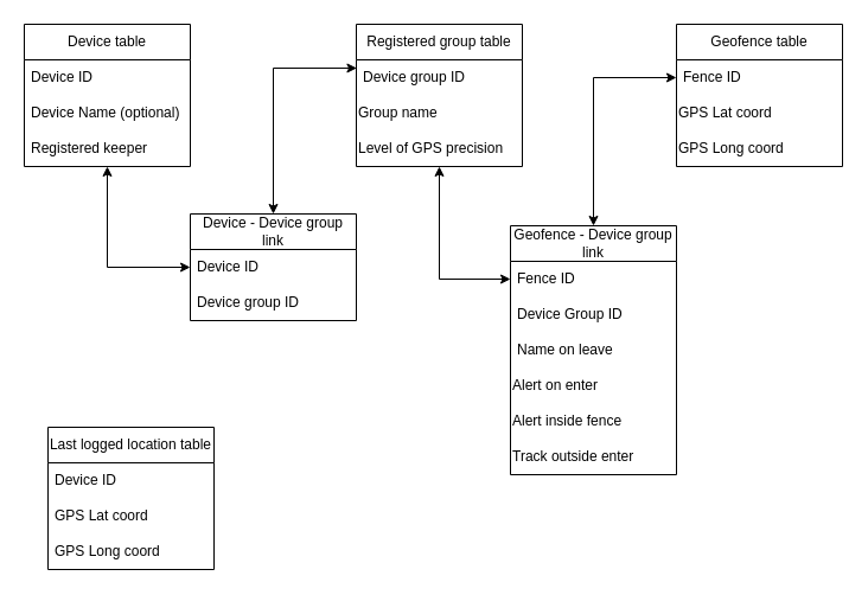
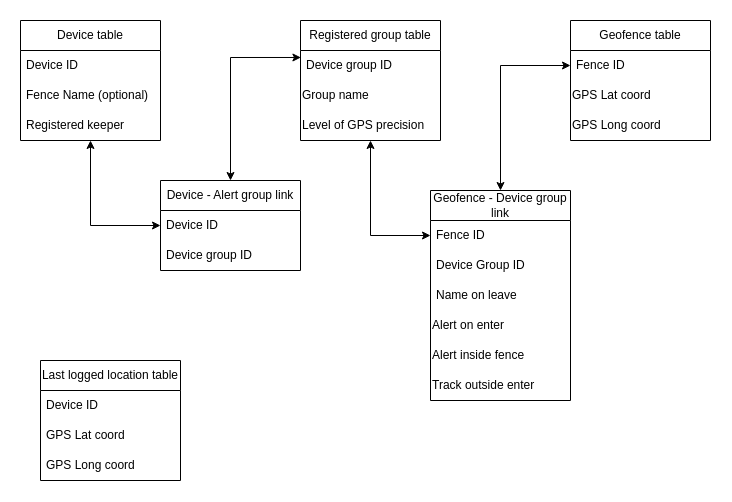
- <mxCell id="5" value="Device Name (optional)" style="text;strokeColor=none;fillColor=none;align=left;verticalAlign=middle;spacingLeft=4;spacingRight=4;overflow=hidden;points=[[0,0.5],[1,0.5]];portConstraint=eastwest;rotatable=0;whiteSpace=wrap;html=1;" vertex="1" parent="3"><mxGeometry y="60" width="140" height="30" as="geometry" /></mxCell>
+ <mxCell id="5" value="Fence Name (optional)" style="text;strokeColor=none;fillColor=none;align=left;verticalAlign=middle;spacingLeft=4;spacingRight=4;overflow=hidden;points=[[0,0.5],[1,0.5]];portConstraint=eastwest;rotatable=0;whiteSpace=wrap;html=1;" vertex="1" parent="3"><mxGeometry y="60" width="140" height="30" as="geometry" /></mxCell>
- <mxCell id="16" value="Device - Device group link" style="swimlane;fontStyle=0;childLayout=stackLayout;horizontal=1;startSize=30;horizontalStack=0;resizeParent=1;resizeParentMax=0;resizeLast=0;collapsible=1;marginBottom=0;whiteSpace=wrap;html=1;" vertex="1" parent="1"><mxGeometry x="160" y="180" width="140" height="90" as="geometry" /></mxCell>
+ <mxCell id="16" value="Device - Alert group link" style="swimlane;fontStyle=0;childLayout=stackLayout;horizontal=1;startSize=30;horizontalStack=0;resizeParent=1;resizeParentMax=0;resizeLast=0;collapsible=1;marginBottom=0;whiteSpace=wrap;html=1;" vertex="1" parent="1"><mxGeometry x="160" y="180" width="140" height="90" as="geometry" /></mxCell>
